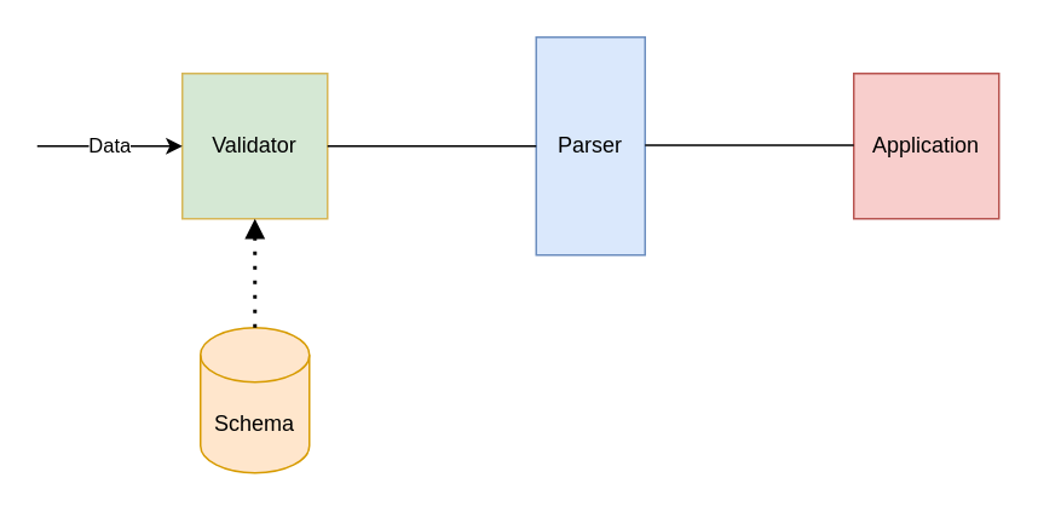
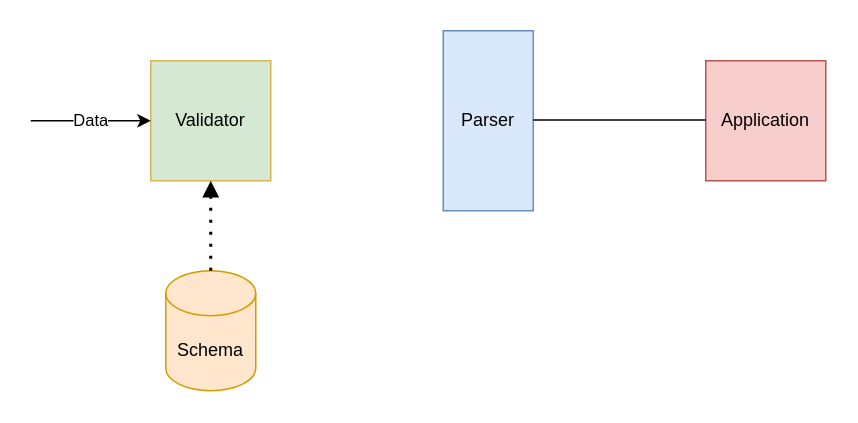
- <mxCell id="8" value="" style="endArrow=none;html=1;exitX=1;exitY=0.5;exitDx=0;exitDy=0;entryX=0.5;entryY=1;entryDx=0;entryDy=0;" edge="1" parent="1" source="2" target="4"><mxGeometry width="50" height="50" relative="1" as="geometry"><mxPoint x="210" y="110" as="sourcePoint" /><mxPoint x="260" y="60" as="targetPoint" /></mxGeometry></mxCell>
